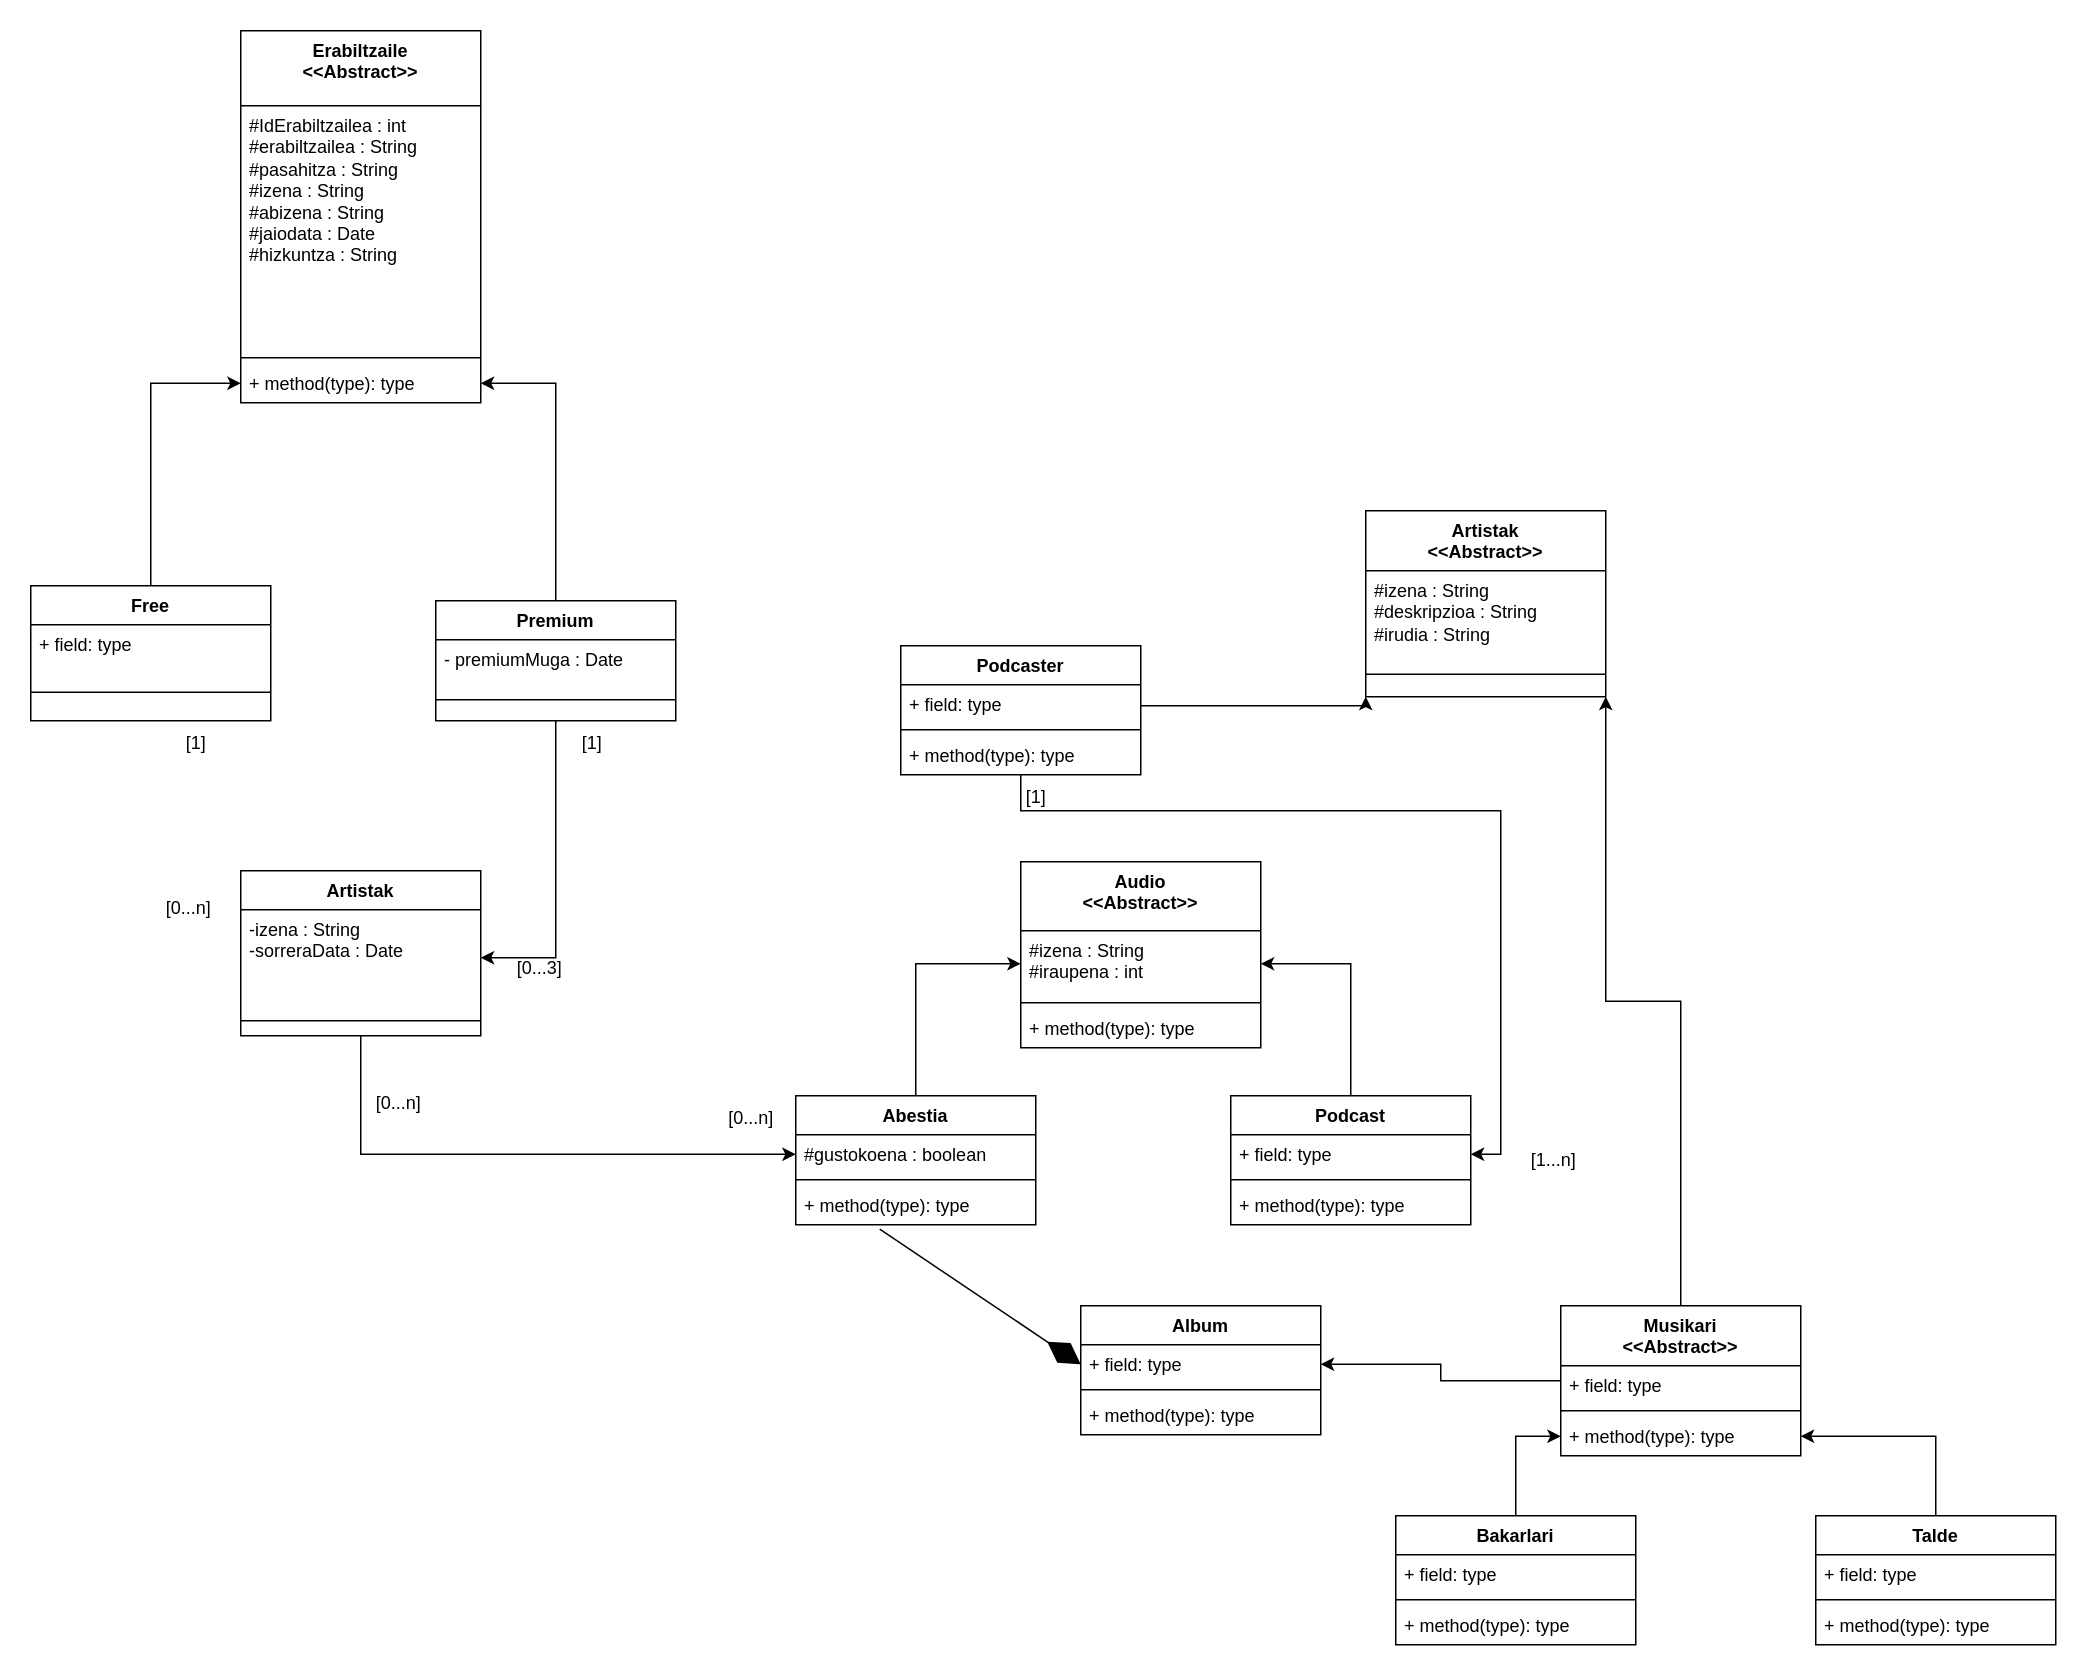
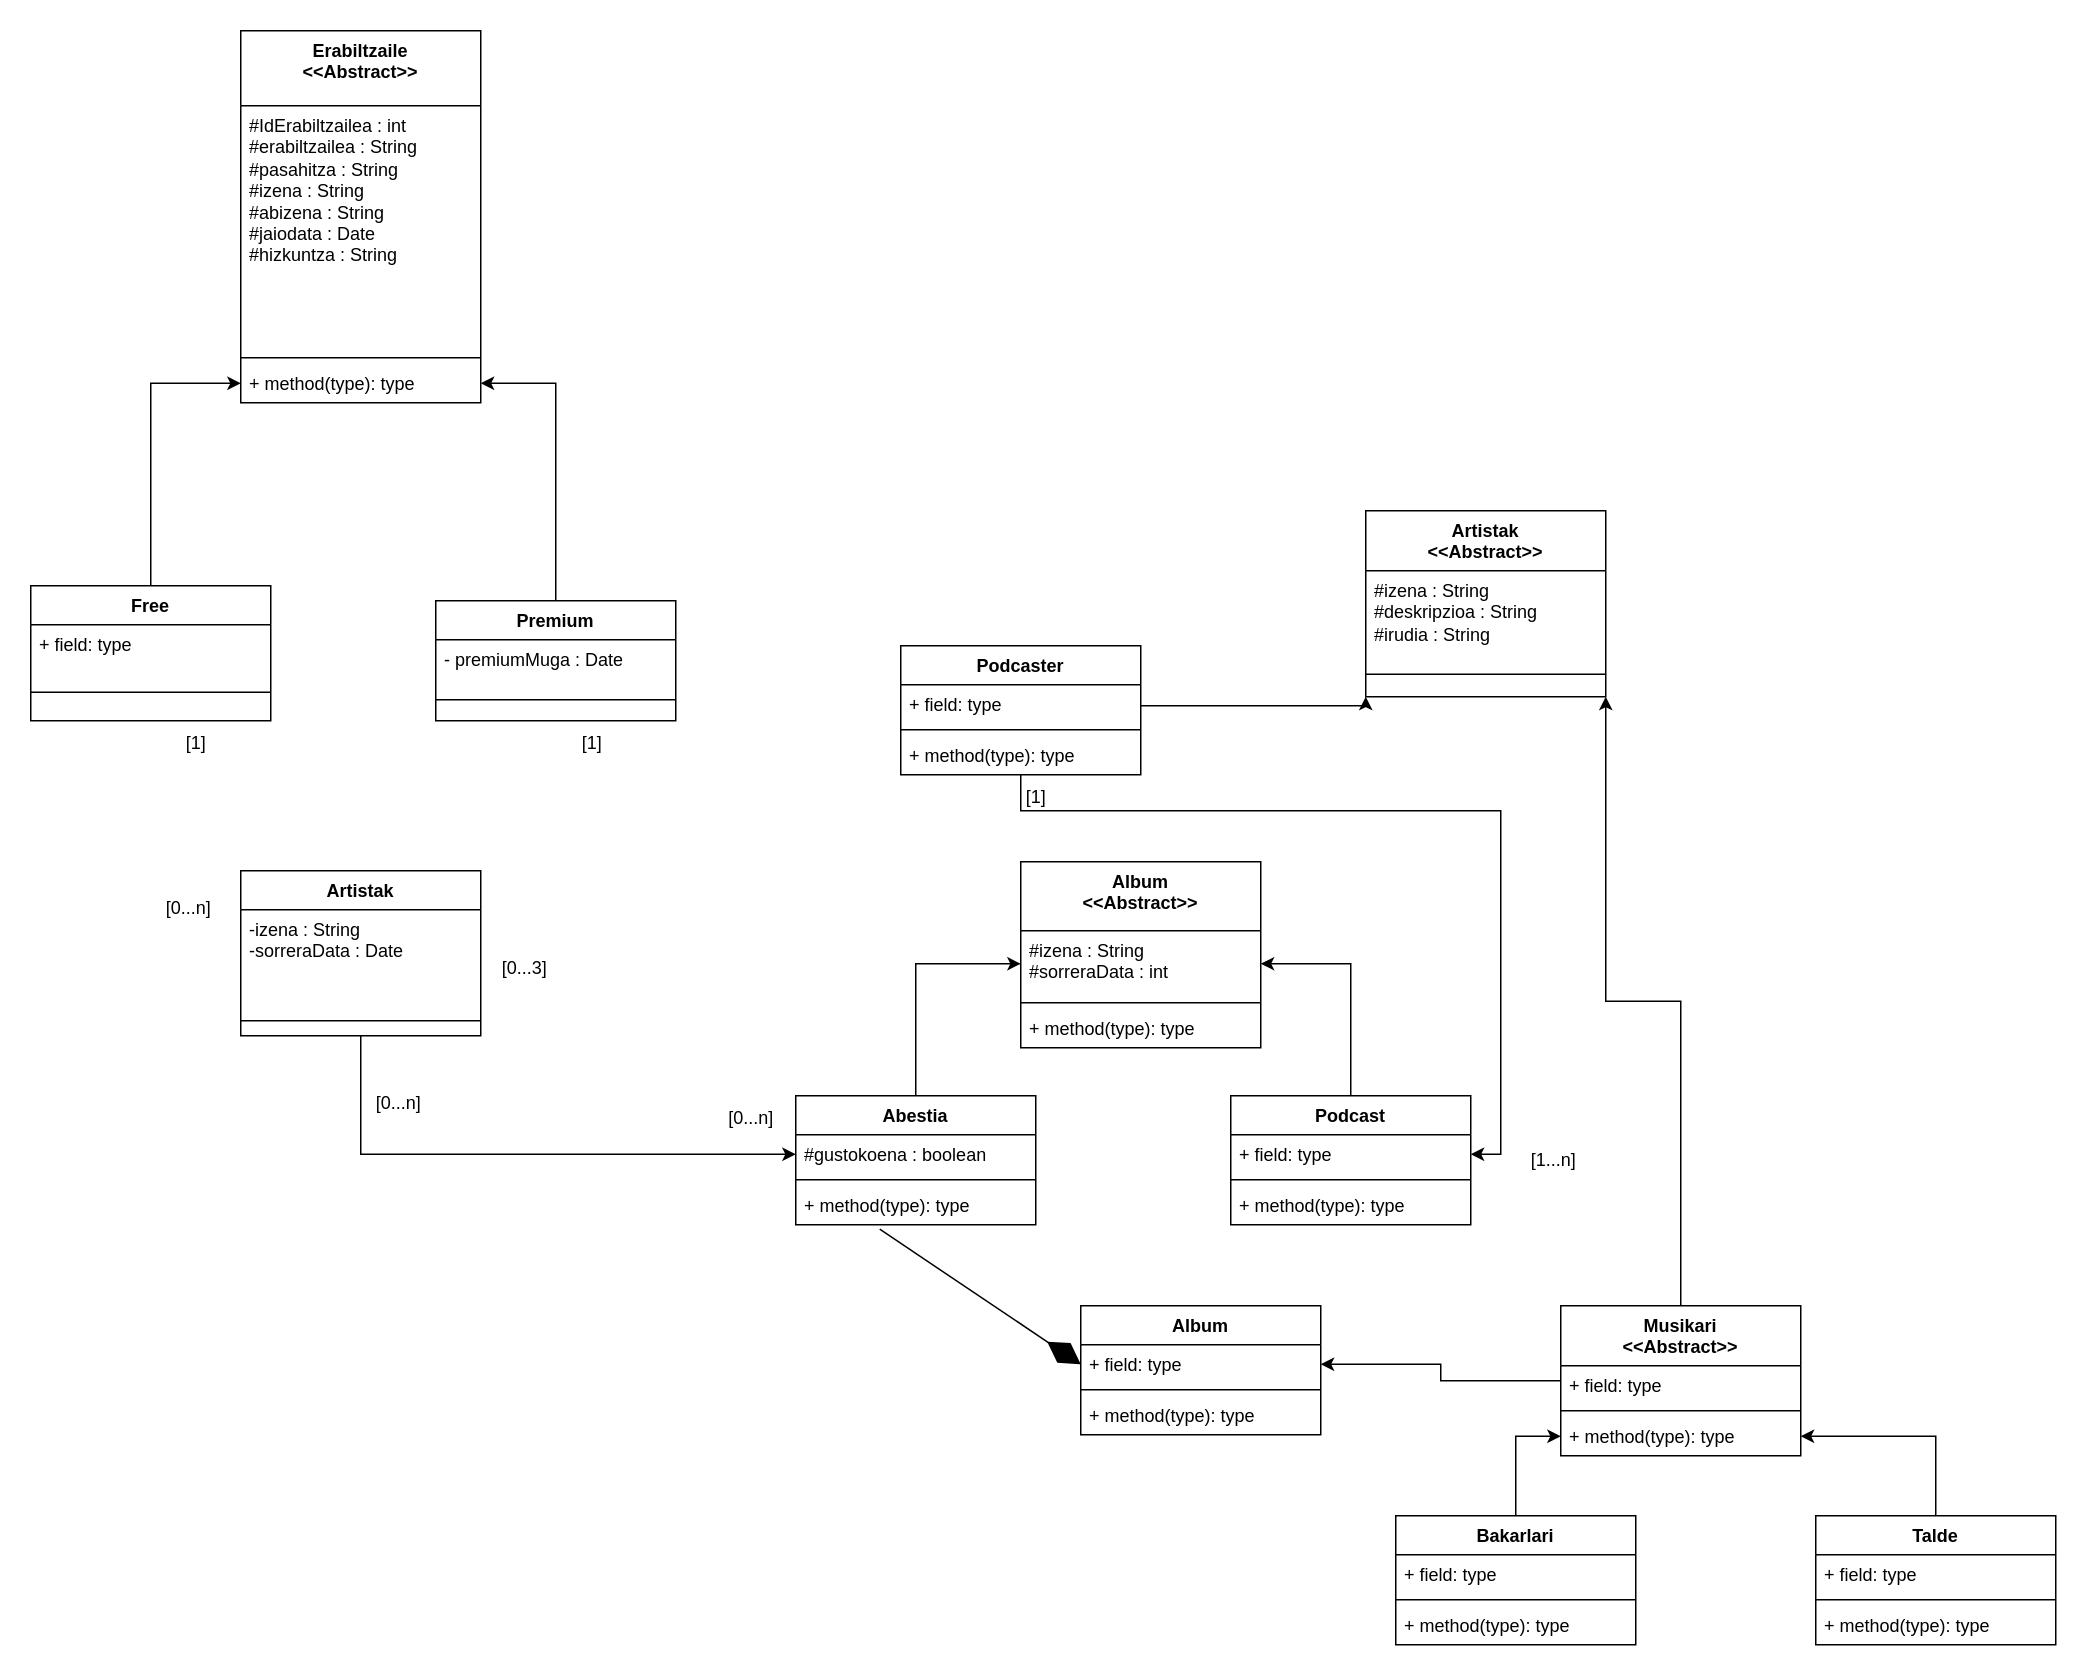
- <mxCell id="11" style="edgeStyle=orthogonalEdgeStyle;rounded=0;orthogonalLoop=1;jettySize=auto;html=1;entryX=1;entryY=0.5;entryDx=0;entryDy=0;" edge="1" parent="1" source="12" target="17"><mxGeometry relative="1" as="geometry" /></mxCell>
- <mxCell id="23" value="Audio&lt;div&gt;&amp;lt;&amp;lt;Abstract&amp;gt;&amp;gt;&lt;/div&gt;" style="swimlane;fontStyle=1;align=center;verticalAlign=top;childLayout=stackLayout;horizontal=1;startSize=46;horizontalStack=0;resizeParent=1;resizeParentMax=0;resizeLast=0;collapsible=1;marginBottom=0;whiteSpace=wrap;html=1;" vertex="1" parent="1"><mxGeometry x="680" y="574" width="160" height="124" as="geometry" /></mxCell>
+ <mxCell id="23" value="Album&lt;div&gt;&amp;lt;&amp;lt;Abstract&amp;gt;&amp;gt;&lt;/div&gt;" style="swimlane;fontStyle=1;align=center;verticalAlign=top;childLayout=stackLayout;horizontal=1;startSize=46;horizontalStack=0;resizeParent=1;resizeParentMax=0;resizeLast=0;collapsible=1;marginBottom=0;whiteSpace=wrap;html=1;" vertex="1" parent="1"><mxGeometry x="680" y="574" width="160" height="124" as="geometry" /></mxCell>
- <mxCell id="24" value="#izena : String&lt;div&gt;#iraupena : int&lt;/div&gt;" style="text;strokeColor=none;fillColor=none;align=left;verticalAlign=top;spacingLeft=4;spacingRight=4;overflow=hidden;rotatable=0;points=[[0,0.5],[1,0.5]];portConstraint=eastwest;whiteSpace=wrap;html=1;" vertex="1" parent="23"><mxGeometry y="46" width="160" height="44" as="geometry" /></mxCell>
+ <mxCell id="24" value="#izena : String&lt;div&gt;#sorreraData : int&lt;/div&gt;" style="text;strokeColor=none;fillColor=none;align=left;verticalAlign=top;spacingLeft=4;spacingRight=4;overflow=hidden;rotatable=0;points=[[0,0.5],[1,0.5]];portConstraint=eastwest;whiteSpace=wrap;html=1;" vertex="1" parent="23"><mxGeometry y="46" width="160" height="44" as="geometry" /></mxCell>
- <mxCell id="20" value="[0...3]" style="text;html=1;align=center;verticalAlign=middle;resizable=0;points=[];autosize=1;strokeColor=none;fillColor=none;" vertex="1" parent="1"><mxGeometry x="334" y="630" width="50" height="30" as="geometry" /></mxCell>
+ <mxCell id="20" value="[0...3]" style="text;html=1;align=center;verticalAlign=middle;resizable=0;points=[];autosize=1;strokeColor=none;fillColor=none;" vertex="1" parent="1"><mxGeometry x="324" y="630" width="50" height="30" as="geometry" /></mxCell>
